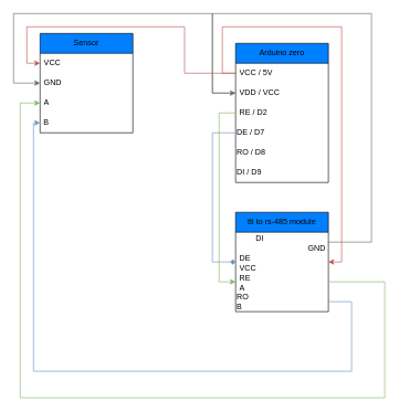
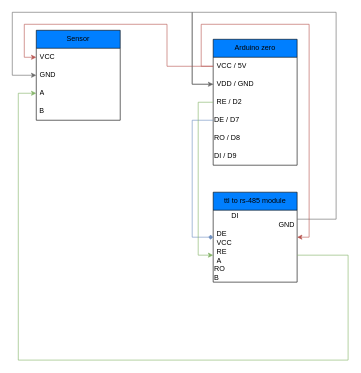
- <mxCell id="4" value="VDD / VCC" style="text;strokeColor=none;fillColor=none;align=left;verticalAlign=middle;spacingLeft=4;spacingRight=4;overflow=hidden;points=[[0,0.5],[1,0.5]];portConstraint=eastwest;rotatable=0;whiteSpace=wrap;html=1;" vertex="1" parent="2"><mxGeometry y="60" width="140" height="30" as="geometry" /></mxCell>
+ <mxCell id="4" value="VDD / GND" style="text;strokeColor=none;fillColor=none;align=left;verticalAlign=middle;spacingLeft=4;spacingRight=4;overflow=hidden;points=[[0,0.5],[1,0.5]];portConstraint=eastwest;rotatable=0;whiteSpace=wrap;html=1;" vertex="1" parent="2"><mxGeometry y="60" width="140" height="30" as="geometry" /></mxCell>
- <mxCell id="25" style="edgeStyle=orthogonalEdgeStyle;rounded=0;orthogonalLoop=1;jettySize=auto;html=1;entryX=0;entryY=0.5;entryDx=0;entryDy=0;exitX=1;exitY=0.5;exitDx=0;exitDy=0;fillColor=#dae8fc;strokeColor=#6c8ebf;" edge="1" parent="1" source="13" target="22"><mxGeometry relative="1" as="geometry"><mxPoint x="435" y="470" as="sourcePoint" /><mxPoint x="70" y="185" as="targetPoint" /><Array as="points"><mxPoint x="530" y="455" /><mxPoint x="530" y="560" /><mxPoint x="50" y="560" /><mxPoint x="50" y="185" /></Array></mxGeometry></mxCell>
